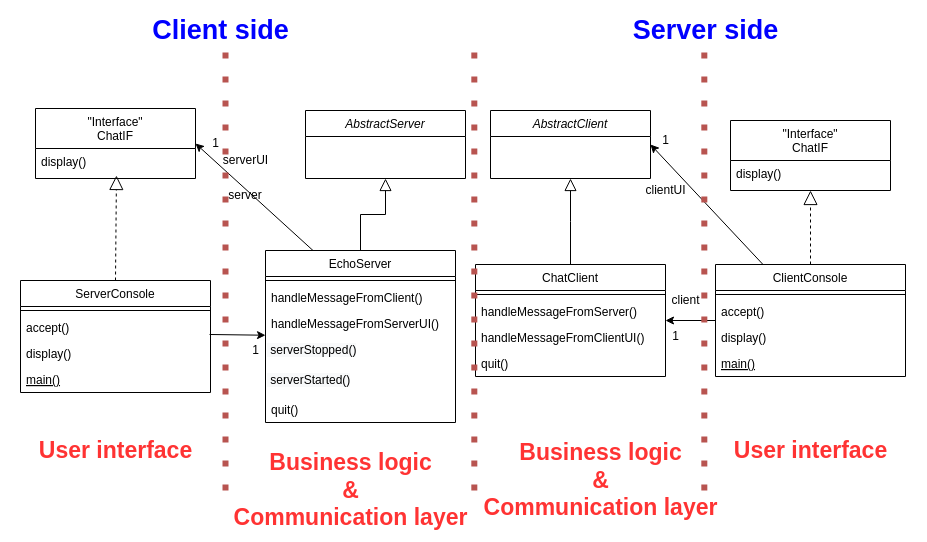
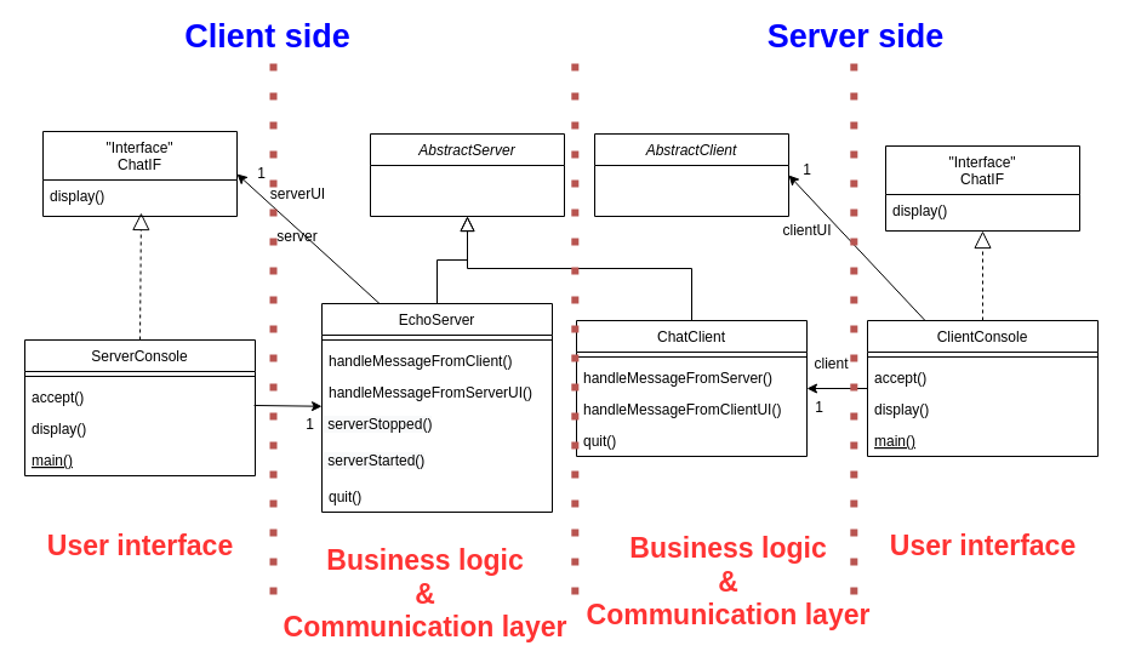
- <mxCell id="39" value="" style="endArrow=block;endSize=10;endFill=0;shadow=0;strokeWidth=1;rounded=0;edgeStyle=elbowEdgeStyle;elbow=vertical;exitX=0.5;exitY=0;exitDx=0;exitDy=0;entryX=0.5;entryY=1;entryDx=0;entryDy=0;" edge="1" parent="1" source="26" target="25"><mxGeometry width="160" relative="1" as="geometry"><mxPoint x="370" y="260" as="sourcePoint" /><mxPoint x="595" y="190" as="targetPoint" /></mxGeometry></mxCell>
+ <mxCell id="39" value="" style="endArrow=block;endSize=10;endFill=0;shadow=0;strokeWidth=1;rounded=0;edgeStyle=elbowEdgeStyle;elbow=vertical;exitX=0.5;exitY=0;exitDx=0;exitDy=0;" edge="1" parent="1" source="26" target="2"><mxGeometry width="160" relative="1" as="geometry"><mxPoint x="370" y="260" as="sourcePoint" /><mxPoint x="595" y="190" as="targetPoint" /></mxGeometry></mxCell>
